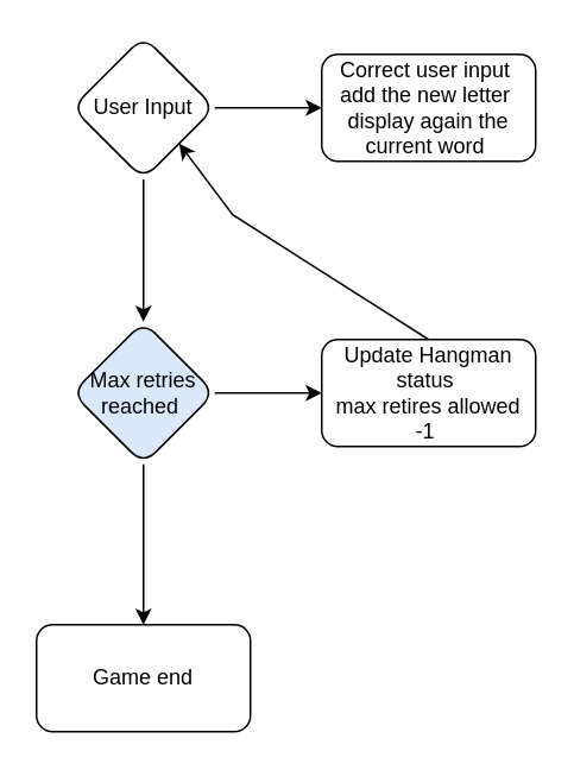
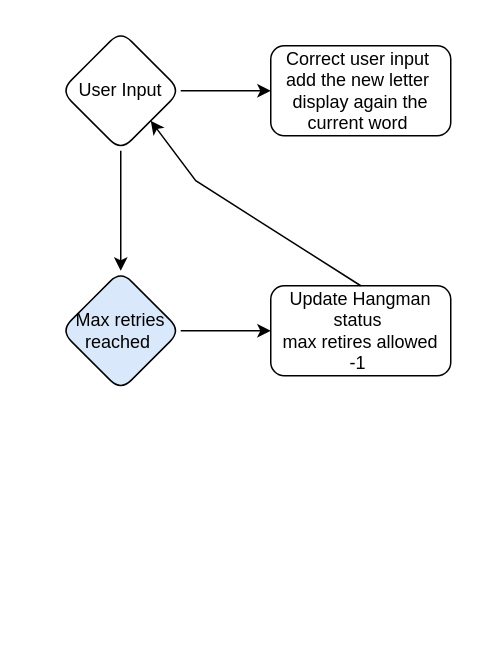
- <mxCell id="6" value="" style="edgeStyle=orthogonalEdgeStyle;rounded=0;orthogonalLoop=1;jettySize=auto;html=1;" edge="1" parent="1" source="8" target="9"><mxGeometry relative="1" as="geometry" /></mxCell>
- <mxCell id="9" value="Game end" style="whiteSpace=wrap;html=1;rounded=1;" vertex="1" parent="1"><mxGeometry x="20" y="350" width="120" height="60" as="geometry" /></mxCell>
